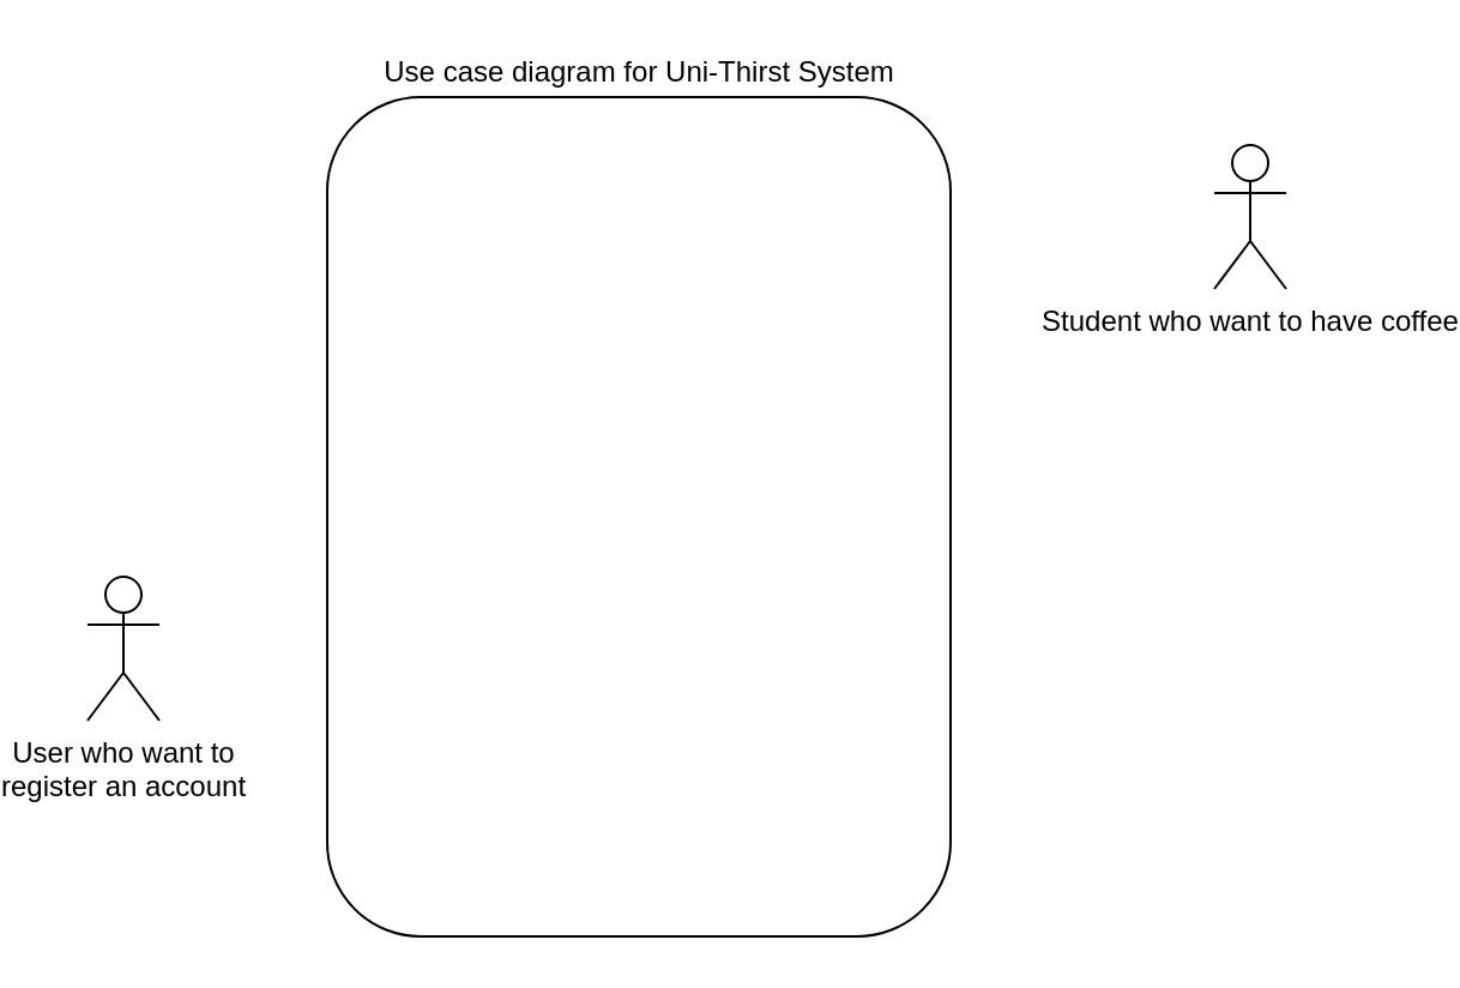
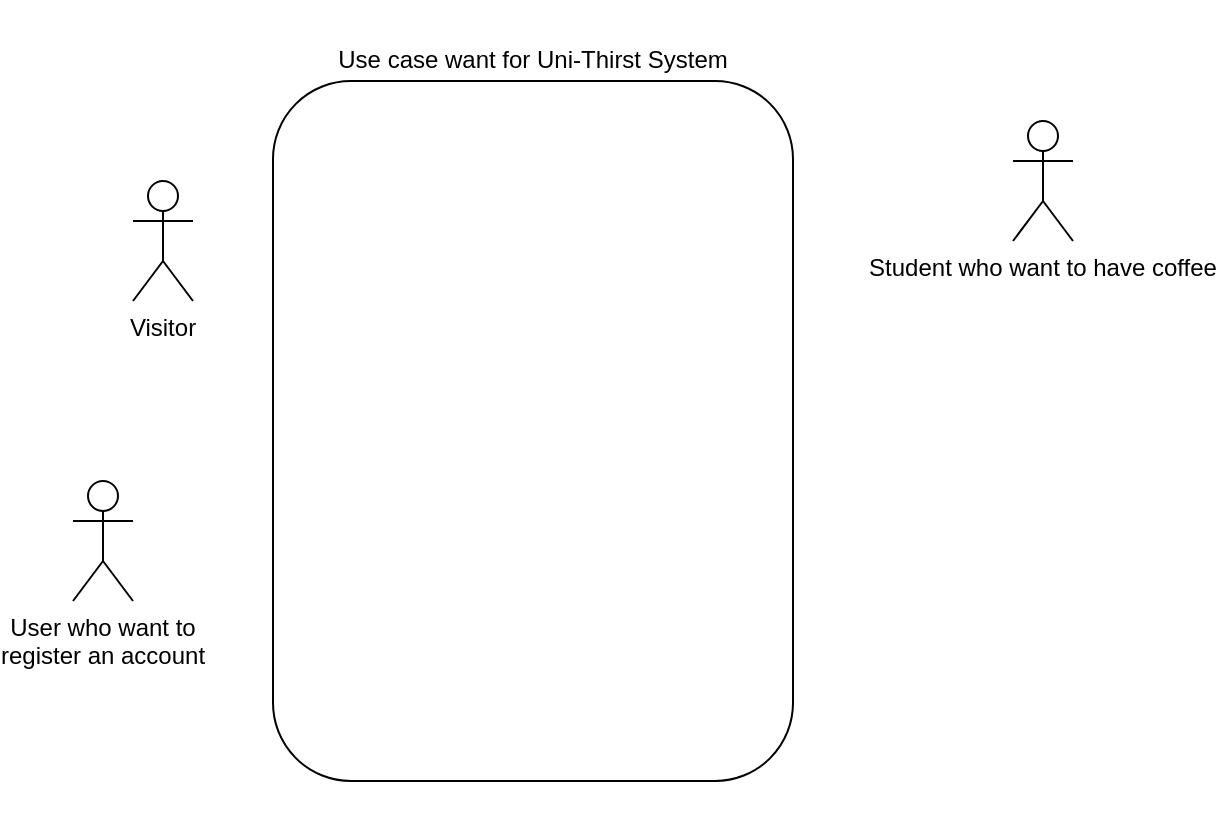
- <mxCell id="3" value="Use case diagram for Uni-Thirst System" style="text;html=1;align=center;verticalAlign=middle;resizable=0;points=[];autosize=1;strokeColor=none;" vertex="1" parent="1"><mxGeometry x="135" y="20" width="230" height="20" as="geometry" /></mxCell>
+ <mxCell id="3" value="Use case want for Uni-Thirst System" style="text;html=1;align=center;verticalAlign=middle;resizable=0;points=[];autosize=1;strokeColor=none;" vertex="1" parent="1"><mxGeometry x="135" y="20" width="230" height="20" as="geometry" /></mxCell>
+ <mxCell id="4" value="Visitor" style="shape=umlActor;verticalLabelPosition=bottom;verticalAlign=top;html=1;outlineConnect=0;" vertex="1" parent="1"><mxGeometry x="50" y="90" width="30" height="60" as="geometry" /></mxCell>
